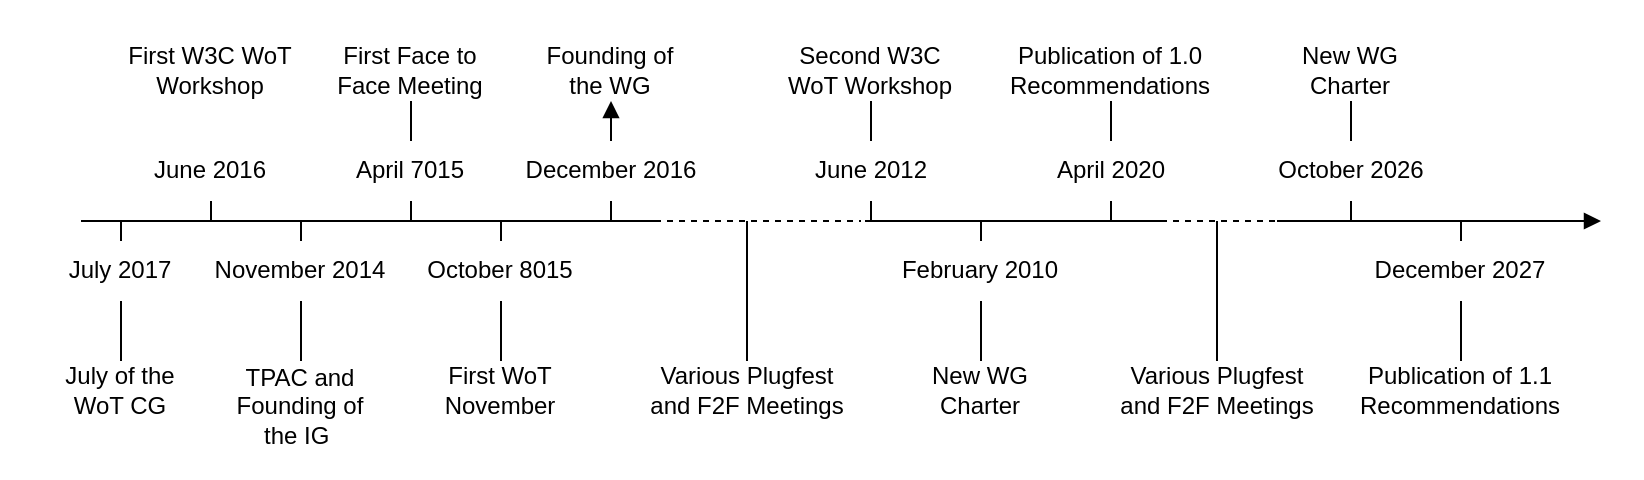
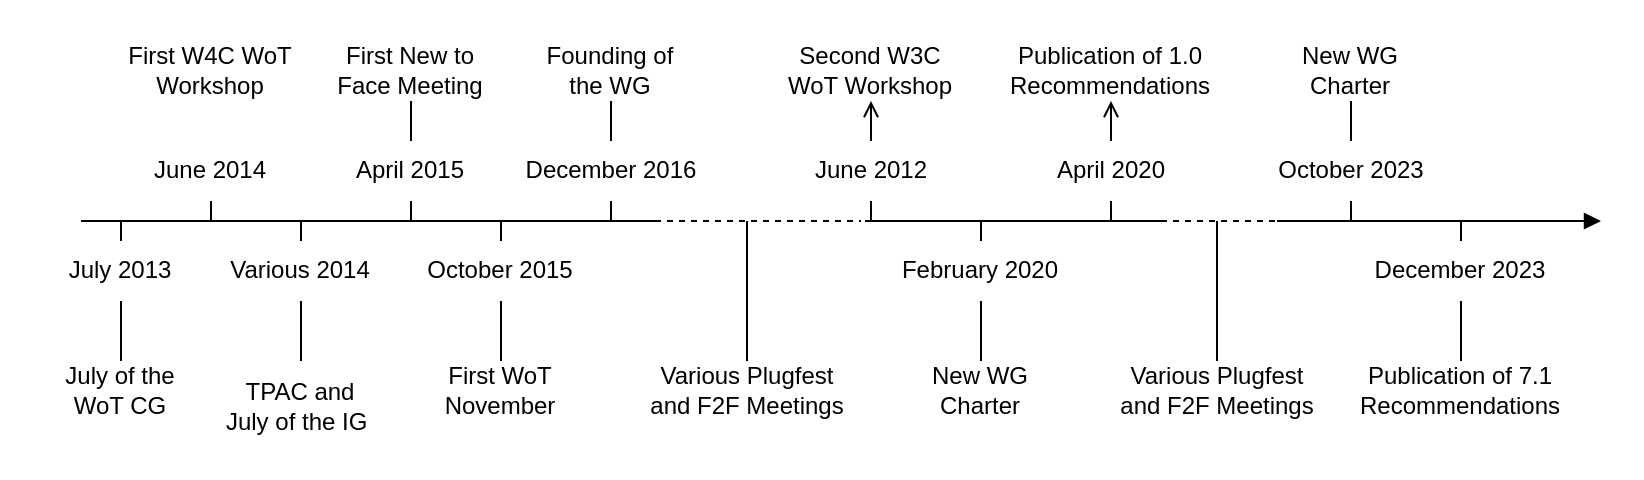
- <mxCell id="4" value="First W3C WoT Workshop" style="text;html=1;strokeColor=none;fillColor=none;align=center;verticalAlign=middle;whiteSpace=wrap;rounded=0;" parent="3" vertex="1"><mxGeometry width="90" height="30" as="geometry" /></mxCell>
+ <mxCell id="4" value="First W4C WoT Workshop" style="text;html=1;strokeColor=none;fillColor=none;align=center;verticalAlign=middle;whiteSpace=wrap;rounded=0;" parent="3" vertex="1"><mxGeometry width="90" height="30" as="geometry" /></mxCell>
- <mxCell id="18" value="First Face to Face Meeting" style="text;html=1;strokeColor=none;fillColor=none;align=center;verticalAlign=middle;whiteSpace=wrap;rounded=0;" parent="17" vertex="1"><mxGeometry width="90" height="30" as="geometry" /></mxCell>
+ <mxCell id="18" value="First New to Face Meeting" style="text;html=1;strokeColor=none;fillColor=none;align=center;verticalAlign=middle;whiteSpace=wrap;rounded=0;" parent="17" vertex="1"><mxGeometry width="90" height="30" as="geometry" /></mxCell>
- <mxCell id="38" value="" style="endArrow=none;html=1;rounded=0;entryX=0.5;entryY=1;entryDx=0;entryDy=0;startArrow=none;" parent="36" source="40" target="37" edge="1"><mxGeometry width="50" height="50" relative="1" as="geometry"><mxPoint x="45" y="90" as="sourcePoint" /><mxPoint x="55" y="50" as="targetPoint" /></mxGeometry></mxCell>
+ <mxCell id="38" value="" style="endArrow=open;html=1;rounded=0;entryX=0.5;entryY=1;entryDx=0;entryDy=0;startArrow=none;" parent="36" source="40" target="37" edge="1"><mxGeometry width="50" height="50" relative="1" as="geometry"><mxPoint x="45" y="90" as="sourcePoint" /><mxPoint x="55" y="50" as="targetPoint" /></mxGeometry></mxCell>
- <mxCell id="49" value="" style="endArrow=none;html=1;rounded=0;entryX=0.5;entryY=1;entryDx=0;entryDy=0;startArrow=none;" parent="47" source="51" target="48" edge="1"><mxGeometry width="50" height="50" relative="1" as="geometry"><mxPoint x="45" y="90" as="sourcePoint" /><mxPoint x="55" y="50" as="targetPoint" /></mxGeometry></mxCell>
+ <mxCell id="49" value="" style="endArrow=open;html=1;rounded=0;entryX=0.5;entryY=1;entryDx=0;entryDy=0;startArrow=none;" parent="47" source="51" target="48" edge="1"><mxGeometry width="50" height="50" relative="1" as="geometry"><mxPoint x="45" y="90" as="sourcePoint" /><mxPoint x="55" y="50" as="targetPoint" /></mxGeometry></mxCell>
- <mxCell id="29" value="" style="endArrow=block;html=1;rounded=0;entryX=0.5;entryY=1;entryDx=0;entryDy=0;startArrow=none;" parent="27" source="31" target="28" edge="1"><mxGeometry width="50" height="50" relative="1" as="geometry"><mxPoint x="45" y="90" as="sourcePoint" /><mxPoint x="55" y="50" as="targetPoint" /></mxGeometry></mxCell>
+ <mxCell id="29" value="" style="endArrow=none;html=1;rounded=0;entryX=0.5;entryY=1;entryDx=0;entryDy=0;startArrow=none;" parent="27" source="31" target="28" edge="1"><mxGeometry width="50" height="50" relative="1" as="geometry"><mxPoint x="45" y="90" as="sourcePoint" /><mxPoint x="55" y="50" as="targetPoint" /></mxGeometry></mxCell>
- <mxCell id="6" value="June 2016" style="text;html=1;strokeColor=none;fillColor=none;align=center;verticalAlign=middle;whiteSpace=wrap;rounded=0;" parent="3" vertex="1"><mxGeometry x="15" y="50" width="60" height="30" as="geometry" /></mxCell>
+ <mxCell id="6" value="June 2014" style="text;html=1;strokeColor=none;fillColor=none;align=center;verticalAlign=middle;whiteSpace=wrap;rounded=0;" parent="3" vertex="1"><mxGeometry x="15" y="50" width="60" height="30" as="geometry" /></mxCell>
- <mxCell id="21" value="April 7015" style="text;html=1;strokeColor=none;fillColor=none;align=center;verticalAlign=middle;whiteSpace=wrap;rounded=0;" parent="17" vertex="1"><mxGeometry x="15" y="50" width="60" height="30" as="geometry" /></mxCell>
+ <mxCell id="21" value="April 2015" style="text;html=1;strokeColor=none;fillColor=none;align=center;verticalAlign=middle;whiteSpace=wrap;rounded=0;" parent="17" vertex="1"><mxGeometry x="15" y="50" width="60" height="30" as="geometry" /></mxCell>
- <mxCell id="59" value="October 2026" style="text;html=1;strokeColor=none;fillColor=none;align=center;verticalAlign=middle;whiteSpace=wrap;rounded=0;" parent="55" vertex="1"><mxGeometry x="-2.5" y="50" width="95" height="30" as="geometry" /></mxCell>
+ <mxCell id="59" value="October 2023" style="text;html=1;strokeColor=none;fillColor=none;align=center;verticalAlign=middle;whiteSpace=wrap;rounded=0;" parent="55" vertex="1"><mxGeometry x="-2.5" y="50" width="95" height="30" as="geometry" /></mxCell>
- <mxCell id="11" value="July 2017" style="text;html=1;strokeColor=none;fillColor=none;align=center;verticalAlign=middle;whiteSpace=wrap;rounded=0;" parent="7" vertex="1"><mxGeometry x="10" y="10" width="60" height="30" as="geometry" /></mxCell>
+ <mxCell id="11" value="July 2013" style="text;html=1;strokeColor=none;fillColor=none;align=center;verticalAlign=middle;whiteSpace=wrap;rounded=0;" parent="7" vertex="1"><mxGeometry x="10" y="10" width="60" height="30" as="geometry" /></mxCell>
- <mxCell id="16" value="November 2014" style="text;html=1;strokeColor=none;fillColor=none;align=center;verticalAlign=middle;whiteSpace=wrap;rounded=0;" parent="12" vertex="1"><mxGeometry x="-5" y="10" width="90" height="30" as="geometry" /></mxCell>
+ <mxCell id="16" value="Various 2014" style="text;html=1;strokeColor=none;fillColor=none;align=center;verticalAlign=middle;whiteSpace=wrap;rounded=0;" parent="12" vertex="1"><mxGeometry x="-5" y="10" width="90" height="30" as="geometry" /></mxCell>
- <mxCell id="26" value="October 8015" style="text;html=1;strokeColor=none;fillColor=none;align=center;verticalAlign=middle;whiteSpace=wrap;rounded=0;" parent="22" vertex="1"><mxGeometry x="-5" y="10" width="90" height="30" as="geometry" /></mxCell>
+ <mxCell id="26" value="October 2015" style="text;html=1;strokeColor=none;fillColor=none;align=center;verticalAlign=middle;whiteSpace=wrap;rounded=0;" parent="22" vertex="1"><mxGeometry x="-5" y="10" width="90" height="30" as="geometry" /></mxCell>
- <mxCell id="46" value="February 2010" style="text;html=1;strokeColor=none;fillColor=none;align=center;verticalAlign=middle;whiteSpace=wrap;rounded=0;" parent="42" vertex="1"><mxGeometry x="-5" y="10" width="90" height="30" as="geometry" /></mxCell>
+ <mxCell id="46" value="February 2020" style="text;html=1;strokeColor=none;fillColor=none;align=center;verticalAlign=middle;whiteSpace=wrap;rounded=0;" parent="42" vertex="1"><mxGeometry x="-5" y="10" width="90" height="30" as="geometry" /></mxCell>
- <mxCell id="66" value="December 2027" style="text;html=1;strokeColor=none;fillColor=none;align=center;verticalAlign=middle;whiteSpace=wrap;rounded=0;" parent="62" vertex="1"><mxGeometry x="-5" y="10" width="90" height="30" as="geometry" /></mxCell>
+ <mxCell id="66" value="December 2023" style="text;html=1;strokeColor=none;fillColor=none;align=center;verticalAlign=middle;whiteSpace=wrap;rounded=0;" parent="62" vertex="1"><mxGeometry x="-5" y="10" width="90" height="30" as="geometry" /></mxCell>
- <mxCell id="64" value="Publication of 1.1 Recommendations" style="text;html=1;strokeColor=none;fillColor=none;align=center;verticalAlign=middle;whiteSpace=wrap;rounded=0;" parent="62" vertex="1"><mxGeometry y="70" width="80" height="30" as="geometry" /></mxCell>
+ <mxCell id="64" value="Publication of 7.1 Recommendations" style="text;html=1;strokeColor=none;fillColor=none;align=center;verticalAlign=middle;whiteSpace=wrap;rounded=0;" parent="62" vertex="1"><mxGeometry y="70" width="80" height="30" as="geometry" /></mxCell>
- <mxCell id="14" value="TPAC and Founding of the IG&amp;nbsp;" style="text;html=1;strokeColor=none;fillColor=none;align=center;verticalAlign=middle;whiteSpace=wrap;rounded=0;" parent="12" vertex="1"><mxGeometry y="78" width="80" height="30" as="geometry" /></mxCell>
+ <mxCell id="14" value="TPAC and July of the IG&amp;nbsp;" style="text;html=1;strokeColor=none;fillColor=none;align=center;verticalAlign=middle;whiteSpace=wrap;rounded=0;" parent="12" vertex="1"><mxGeometry y="78" width="80" height="30" as="geometry" /></mxCell>
